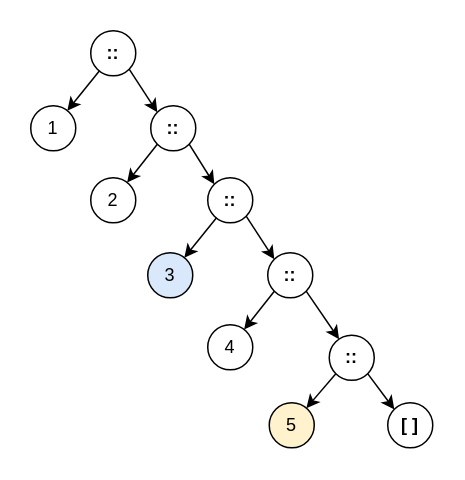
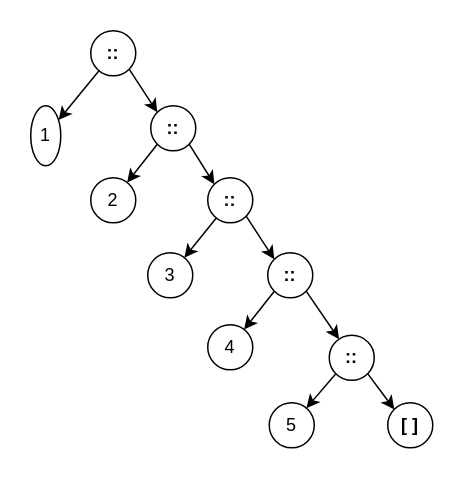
- <mxCell id="5" value="1" style="ellipse;whiteSpace=wrap;html=1;aspect=fixed;" vertex="1" parent="1"><mxGeometry x="20" y="70" width="30" height="30" as="geometry" /></mxCell>
+ <mxCell id="5" value="1" style="ellipse;whiteSpace=wrap;html=1;aspect=fixed;" vertex="1" parent="1"><mxGeometry x="20" y="70" width="20" height="40" as="geometry" /></mxCell>
- <mxCell id="13" value="3" style="ellipse;whiteSpace=wrap;html=1;aspect=fixed;fillColor=#dae8fc;" vertex="1" parent="1"><mxGeometry x="98" y="168" width="30" height="30" as="geometry" /></mxCell>
+ <mxCell id="13" value="3" style="ellipse;whiteSpace=wrap;html=1;aspect=fixed;" vertex="1" parent="1"><mxGeometry x="98" y="168" width="30" height="30" as="geometry" /></mxCell>
- <mxCell id="19" value="5" style="ellipse;whiteSpace=wrap;html=1;aspect=fixed;fillColor=#fff2cc;" vertex="1" parent="1"><mxGeometry x="179" y="268" width="30" height="30" as="geometry" /></mxCell>
+ <mxCell id="19" value="5" style="ellipse;whiteSpace=wrap;html=1;aspect=fixed;" vertex="1" parent="1"><mxGeometry x="179" y="268" width="30" height="30" as="geometry" /></mxCell>
